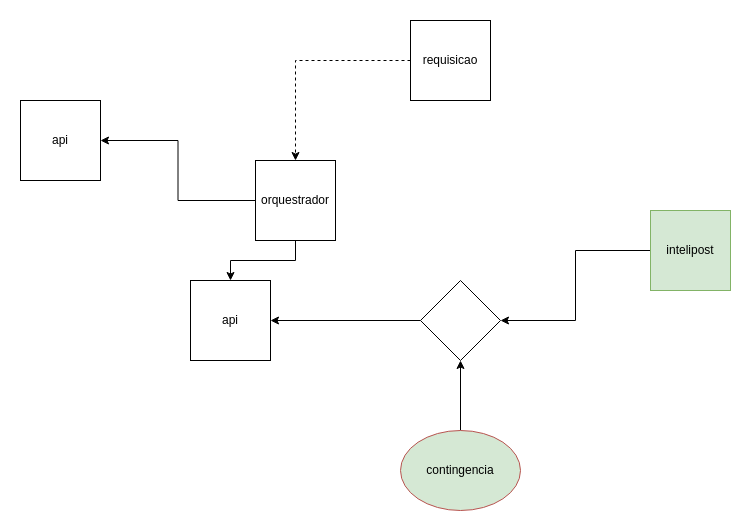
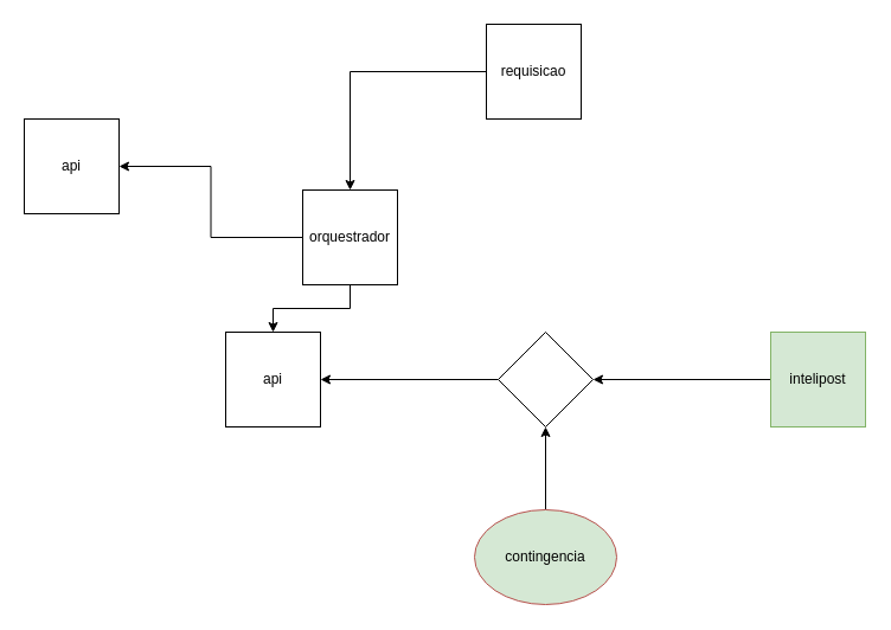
- <mxCell id="4" style="edgeStyle=orthogonalEdgeStyle;rounded=0;orthogonalLoop=1;jettySize=auto;html=1;entryX=0.5;entryY=0;entryDx=0;entryDy=0;dashed=1;" edge="1" parent="1" source="5" target="9"><mxGeometry relative="1" as="geometry" /></mxCell>
+ <mxCell id="4" style="edgeStyle=orthogonalEdgeStyle;rounded=0;orthogonalLoop=1;jettySize=auto;html=1;entryX=0.5;entryY=0;entryDx=0;entryDy=0;" edge="1" parent="1" source="5" target="9"><mxGeometry relative="1" as="geometry" /></mxCell>
- <mxCell id="3" value="intelipost" style="whiteSpace=wrap;html=1;aspect=fixed;fillColor=#d5e8d4;strokeColor=#82b366;" vertex="1" parent="1"><mxGeometry x="650" y="210" width="80" height="80" as="geometry" /></mxCell>
+ <mxCell id="3" value="intelipost" style="whiteSpace=wrap;html=1;aspect=fixed;fillColor=#d5e8d4;strokeColor=#82b366;" vertex="1" parent="1"><mxGeometry x="650" y="280" width="80" height="80" as="geometry" /></mxCell>
